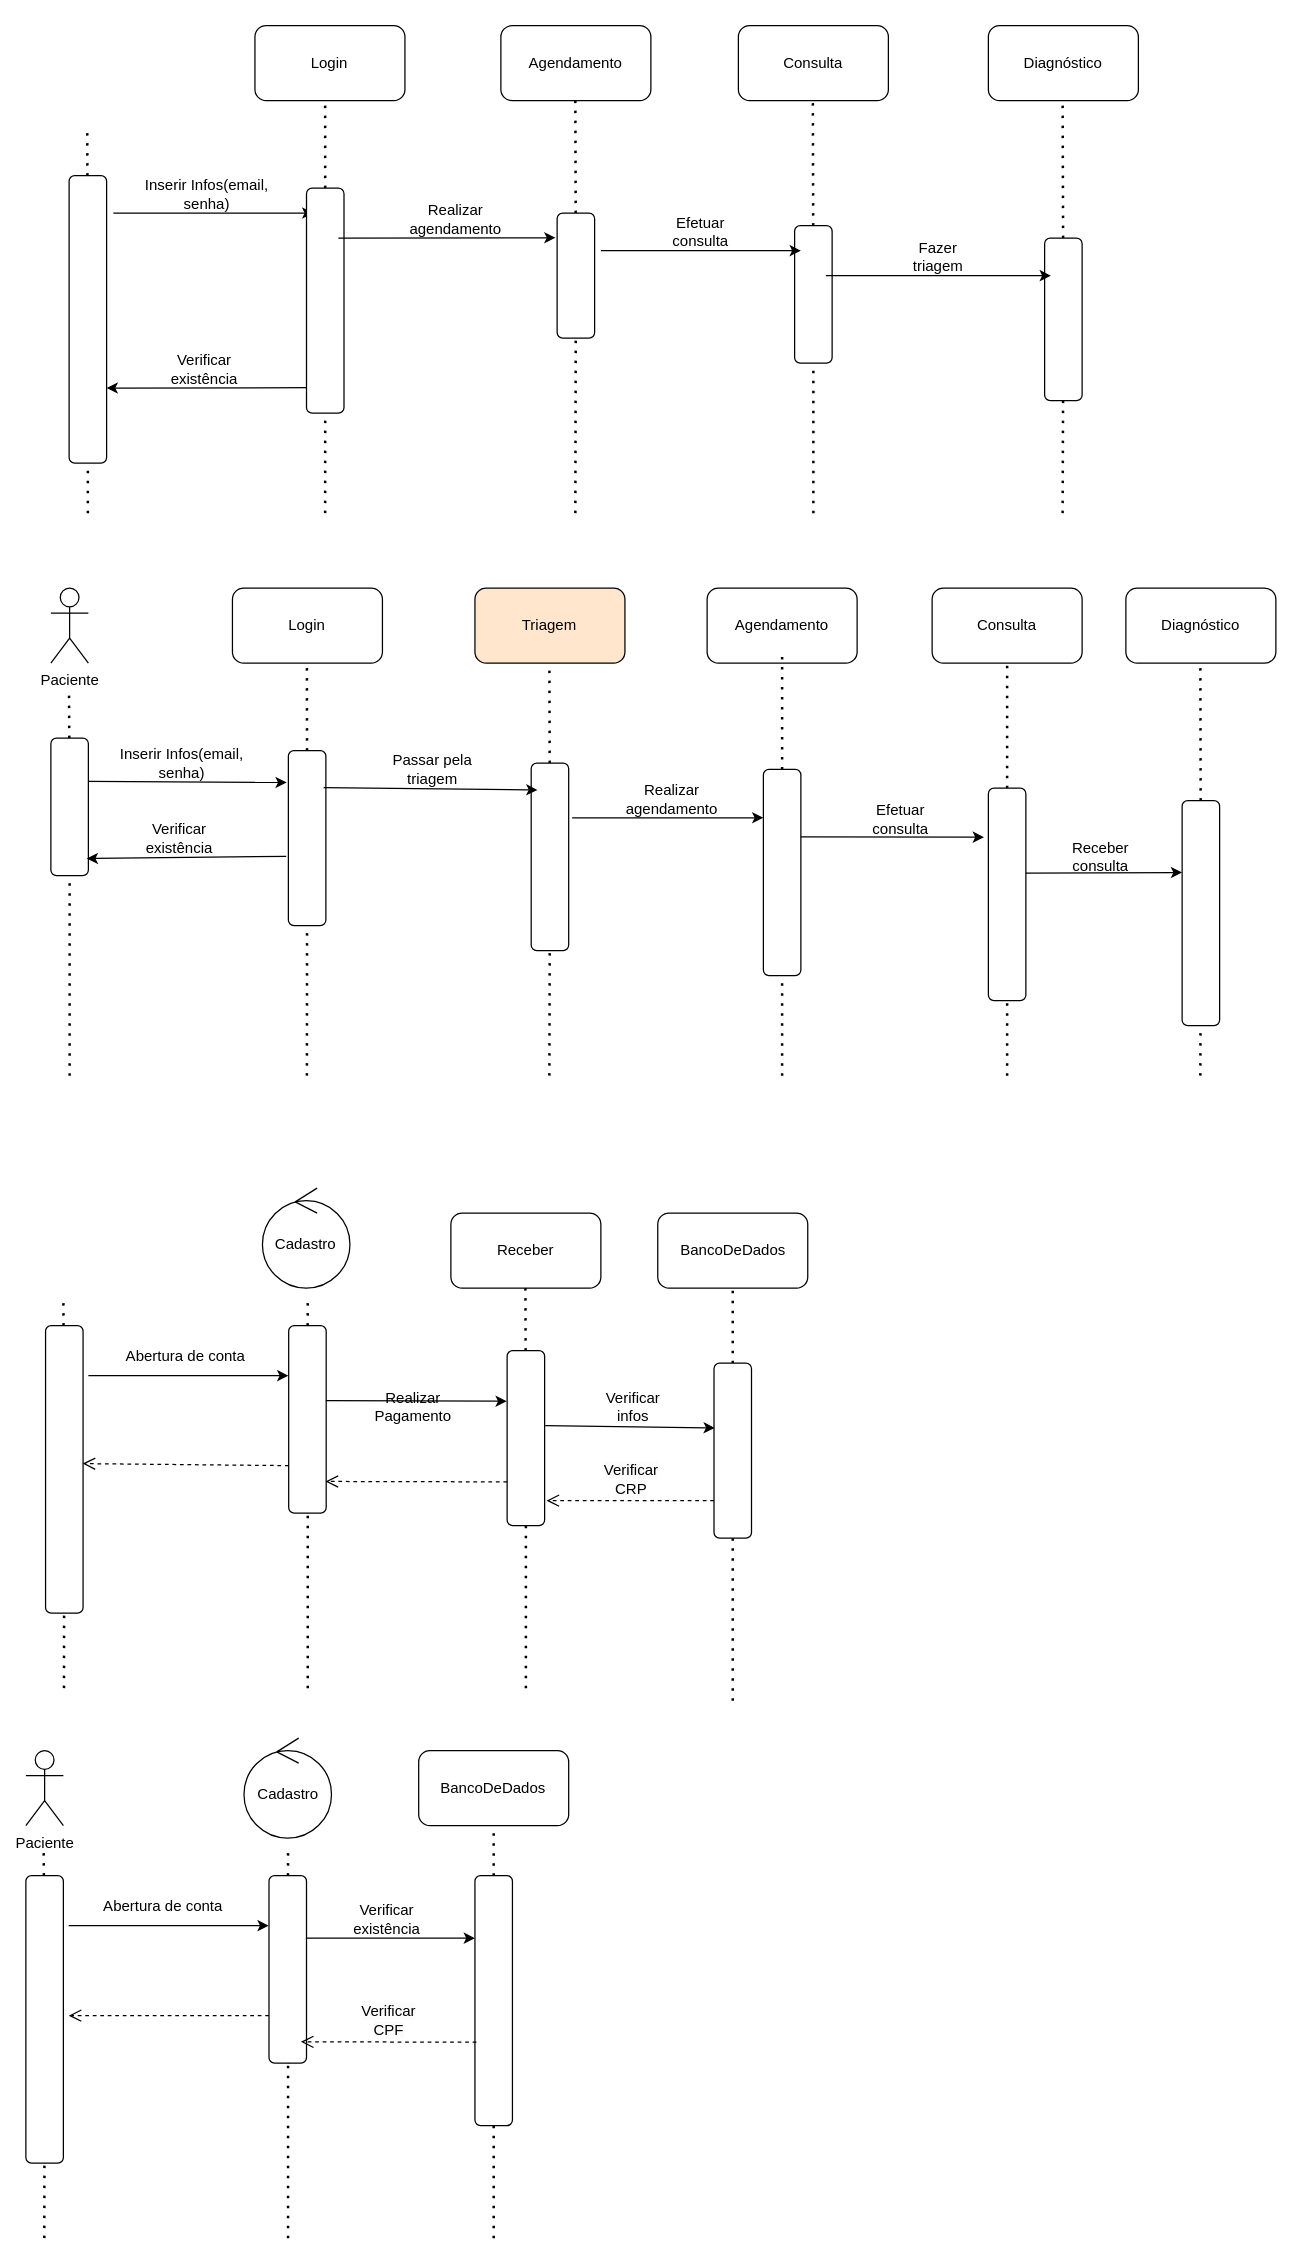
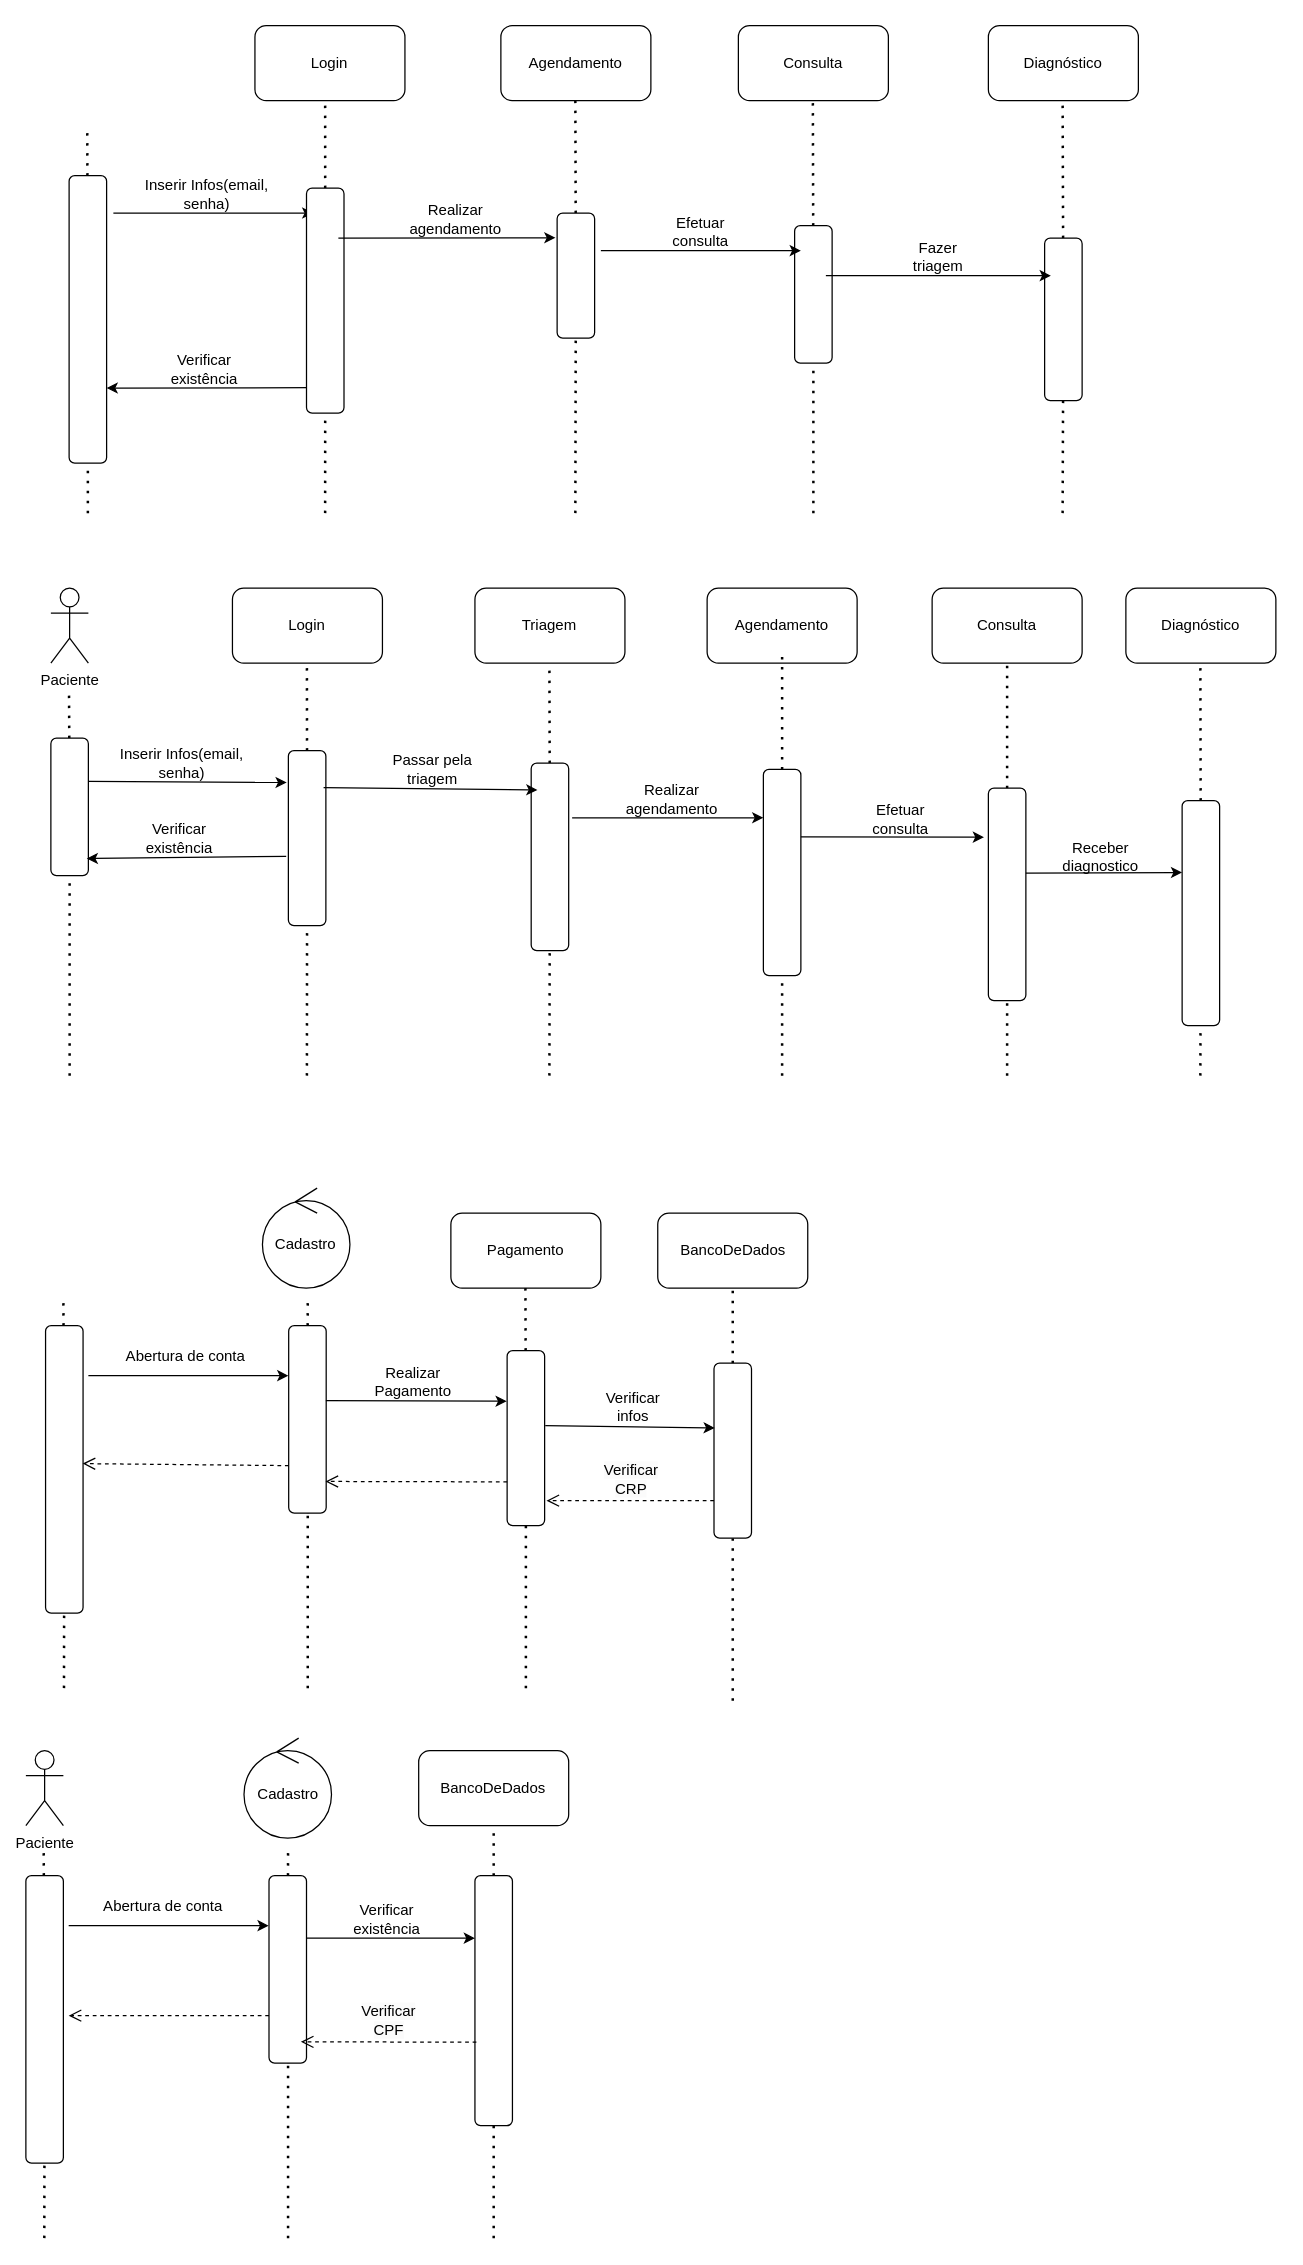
- <mxCell id="7" value="Triagem" style="rounded=1;whiteSpace=wrap;html=1;fillColor=#ffe6cc;" parent="1" vertex="1"><mxGeometry x="379.25" y="470" width="120" height="60" as="geometry" /></mxCell>
+ <mxCell id="7" value="Triagem" style="rounded=1;whiteSpace=wrap;html=1;" parent="1" vertex="1"><mxGeometry x="379.25" y="470" width="120" height="60" as="geometry" /></mxCell>
- <mxCell id="101" value="Receber consulta" style="text;html=1;align=center;verticalAlign=middle;whiteSpace=wrap;rounded=0;" vertex="1" parent="1"><mxGeometry x="850" y="670" width="60" height="30" as="geometry" /></mxCell>
+ <mxCell id="101" value="Receber diagnostico" style="text;html=1;align=center;verticalAlign=middle;whiteSpace=wrap;rounded=0;" vertex="1" parent="1"><mxGeometry x="850" y="670" width="60" height="30" as="geometry" /></mxCell>
- <mxCell id="102" value="Receber" style="rounded=1;whiteSpace=wrap;html=1;" vertex="1" parent="1"><mxGeometry x="360" y="970" width="120" height="60" as="geometry" /></mxCell>
+ <mxCell id="102" value="Pagamento" style="rounded=1;whiteSpace=wrap;html=1;" vertex="1" parent="1"><mxGeometry x="360" y="970" width="120" height="60" as="geometry" /></mxCell>
- <mxCell id="107" value="Realizar Pagamento" style="text;html=1;align=center;verticalAlign=middle;whiteSpace=wrap;rounded=0;" vertex="1" parent="1"><mxGeometry x="300" y="1110" width="60" height="30" as="geometry" /></mxCell>
+ <mxCell id="107" value="Realizar Pagamento" style="text;html=1;align=center;verticalAlign=middle;whiteSpace=wrap;rounded=0;" vertex="1" parent="1"><mxGeometry x="300" y="1090" width="60" height="30" as="geometry" /></mxCell>
